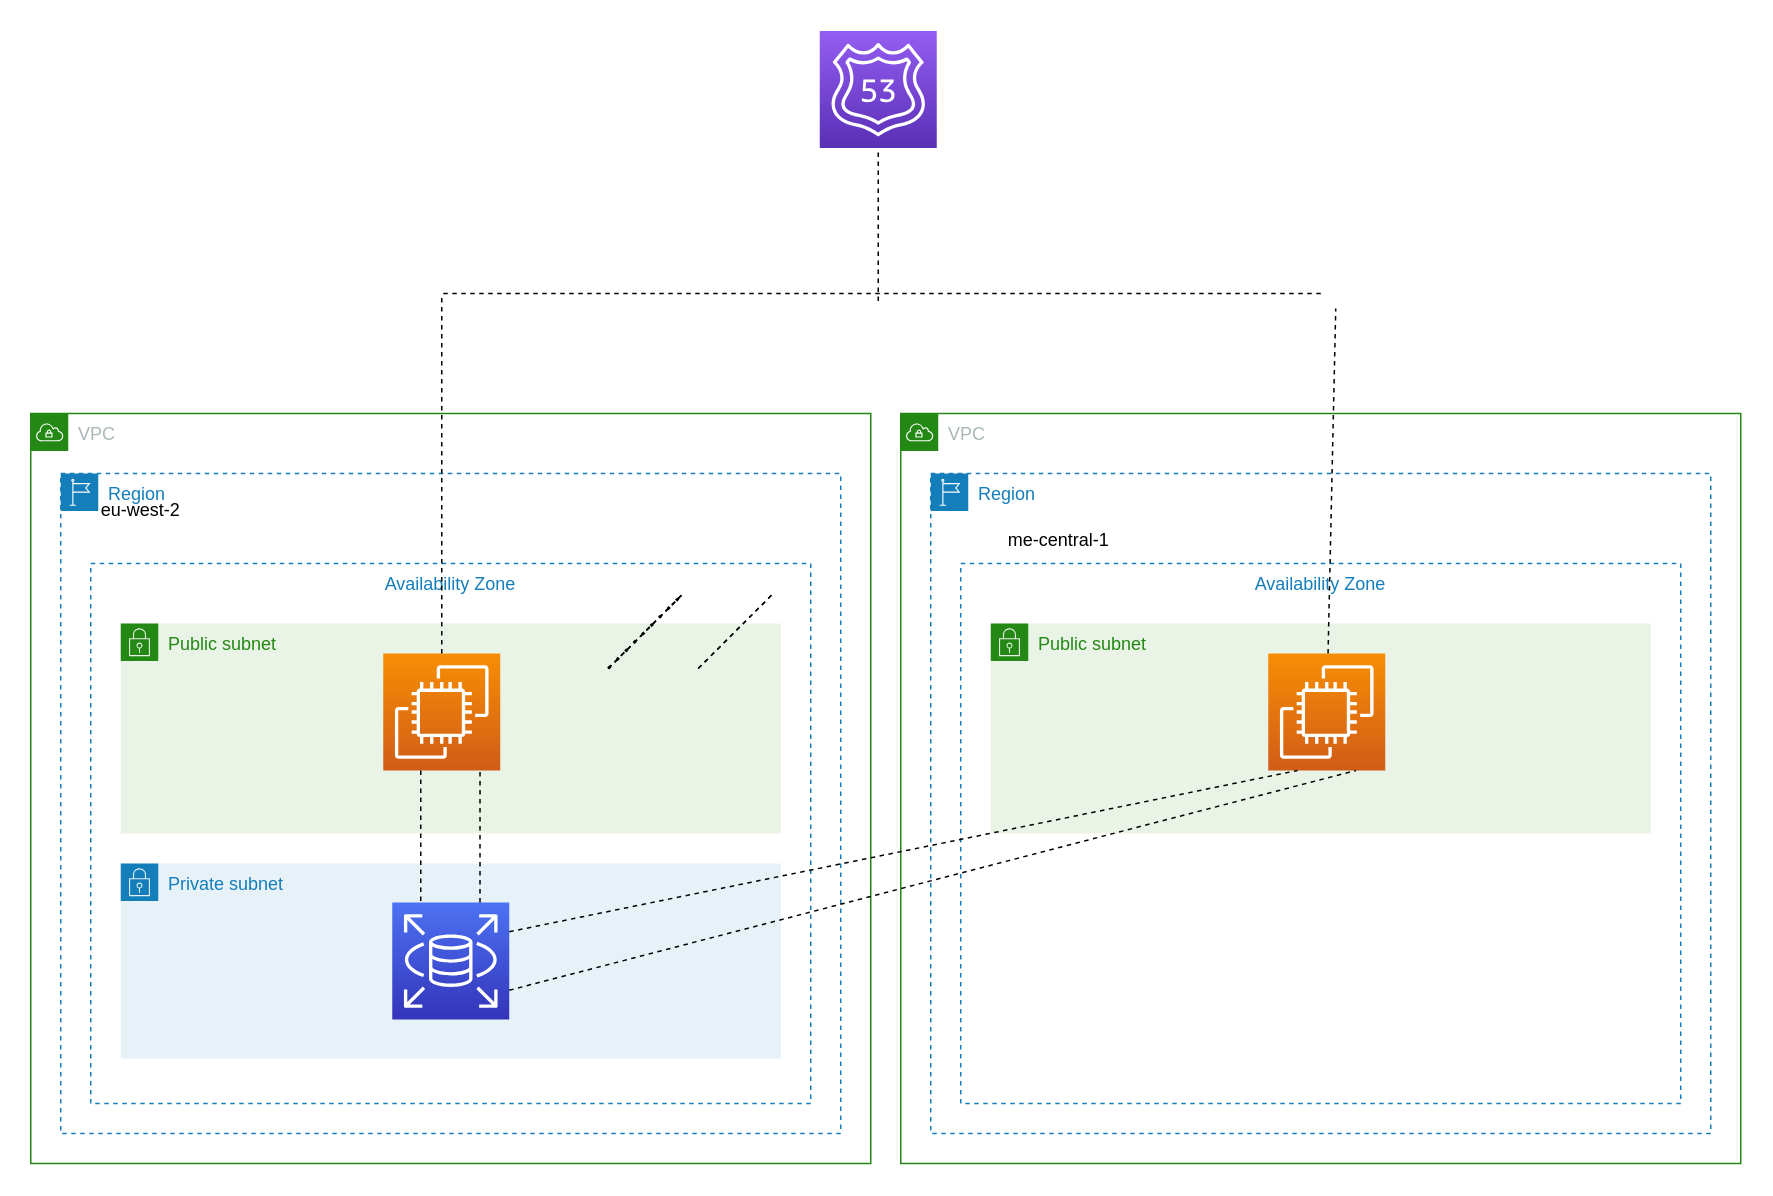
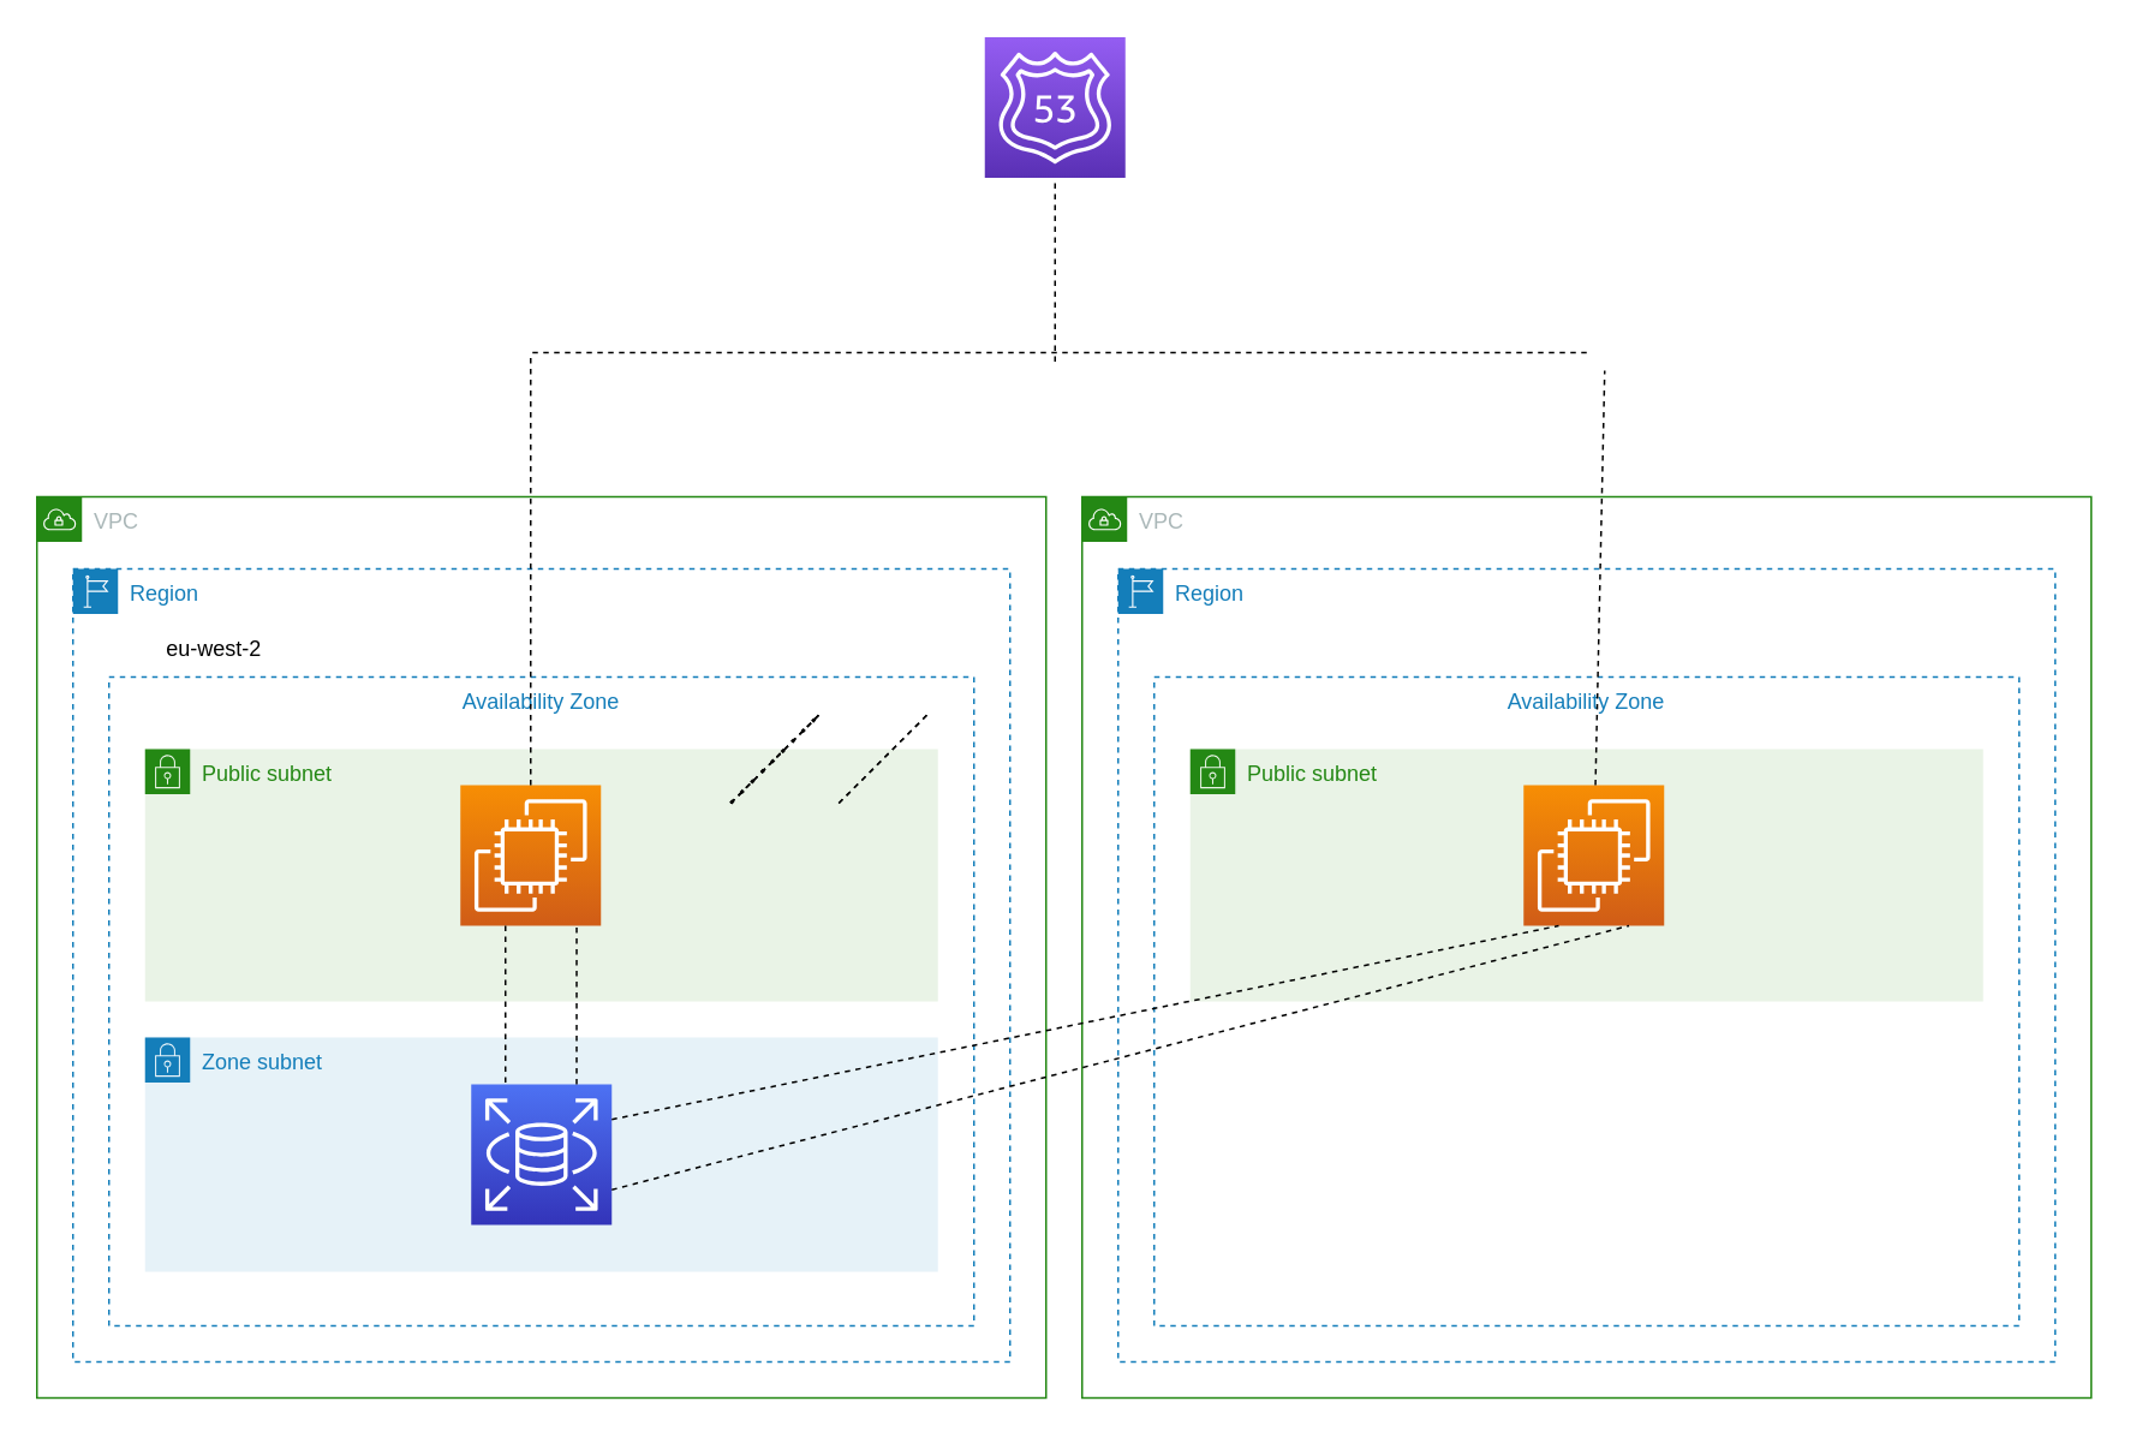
- <mxCell id="4" value="eu-west-2" style="text;html=1;resizable=0;autosize=1;align=center;verticalAlign=middle;points=[];fillColor=none;strokeColor=none;rounded=0;" vertex="1" parent="3"><mxGeometry x="15" y="10" width="75" height="30" as="geometry" /></mxCell>
+ <mxCell id="4" value="eu-west-2" style="text;html=1;resizable=0;autosize=1;align=center;verticalAlign=middle;points=[];fillColor=none;strokeColor=none;rounded=0;" vertex="1" parent="3"><mxGeometry x="40" y="30" width="75" height="30" as="geometry" /></mxCell>
- <mxCell id="14" value="me-central-1" style="text;html=1;resizable=0;autosize=1;align=center;verticalAlign=middle;points=[];fillColor=none;strokeColor=none;rounded=0;" vertex="1" parent="13"><mxGeometry x="40" y="30" width="90" height="30" as="geometry" /></mxCell>
- <mxCell id="8" value="Private subnet" style="points=[[0,0],[0.25,0],[0.5,0],[0.75,0],[1,0],[1,0.25],[1,0.5],[1,0.75],[1,1],[0.75,1],[0.5,1],[0.25,1],[0,1],[0,0.75],[0,0.5],[0,0.25]];outlineConnect=0;gradientColor=none;html=1;whiteSpace=wrap;fontSize=12;fontStyle=0;container=1;pointerEvents=0;collapsible=0;recursiveResize=0;shape=mxgraph.aws4.group;grIcon=mxgraph.aws4.group_security_group;grStroke=0;strokeColor=#147EBA;fillColor=#E6F2F8;verticalAlign=top;align=left;spacingLeft=30;fontColor=#147EBA;dashed=0;" vertex="1" parent="3"><mxGeometry x="40" y="260" width="440" height="130" as="geometry" /></mxCell>
+ <mxCell id="8" value="Zone subnet" style="points=[[0,0],[0.25,0],[0.5,0],[0.75,0],[1,0],[1,0.25],[1,0.5],[1,0.75],[1,1],[0.75,1],[0.5,1],[0.25,1],[0,1],[0,0.75],[0,0.5],[0,0.25]];outlineConnect=0;gradientColor=none;html=1;whiteSpace=wrap;fontSize=12;fontStyle=0;container=1;pointerEvents=0;collapsible=0;recursiveResize=0;shape=mxgraph.aws4.group;grIcon=mxgraph.aws4.group_security_group;grStroke=0;strokeColor=#147EBA;fillColor=#E6F2F8;verticalAlign=top;align=left;spacingLeft=30;fontColor=#147EBA;dashed=0;" vertex="1" parent="3"><mxGeometry x="40" y="260" width="440" height="130" as="geometry" /></mxCell>
